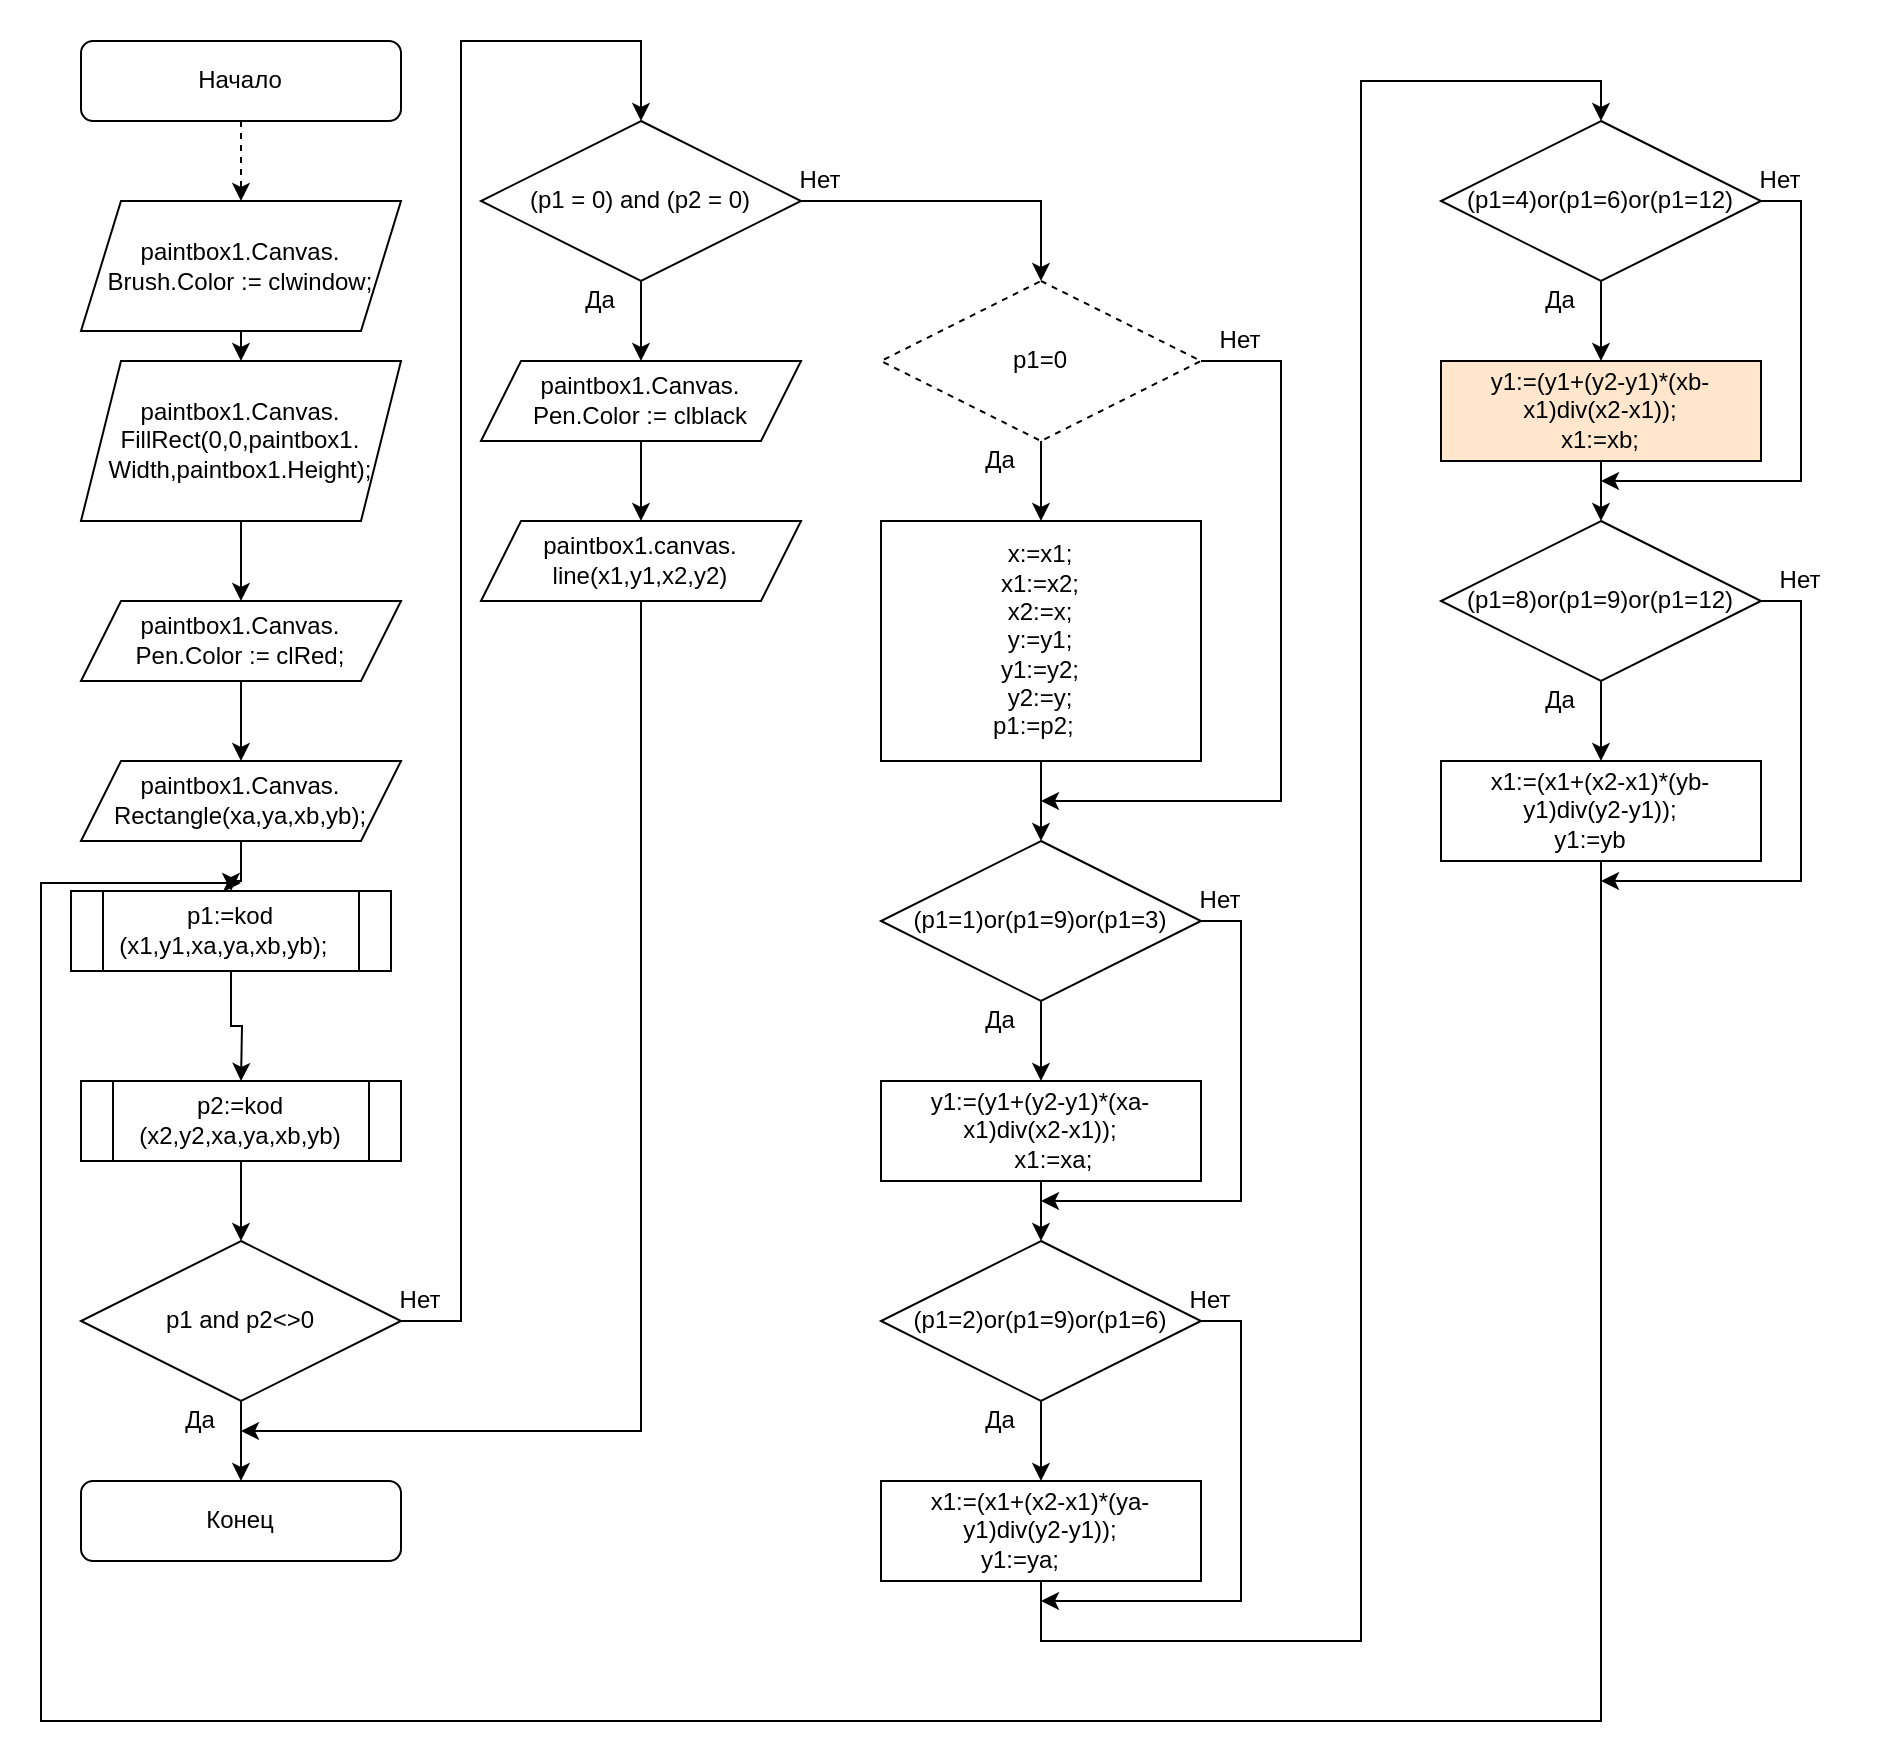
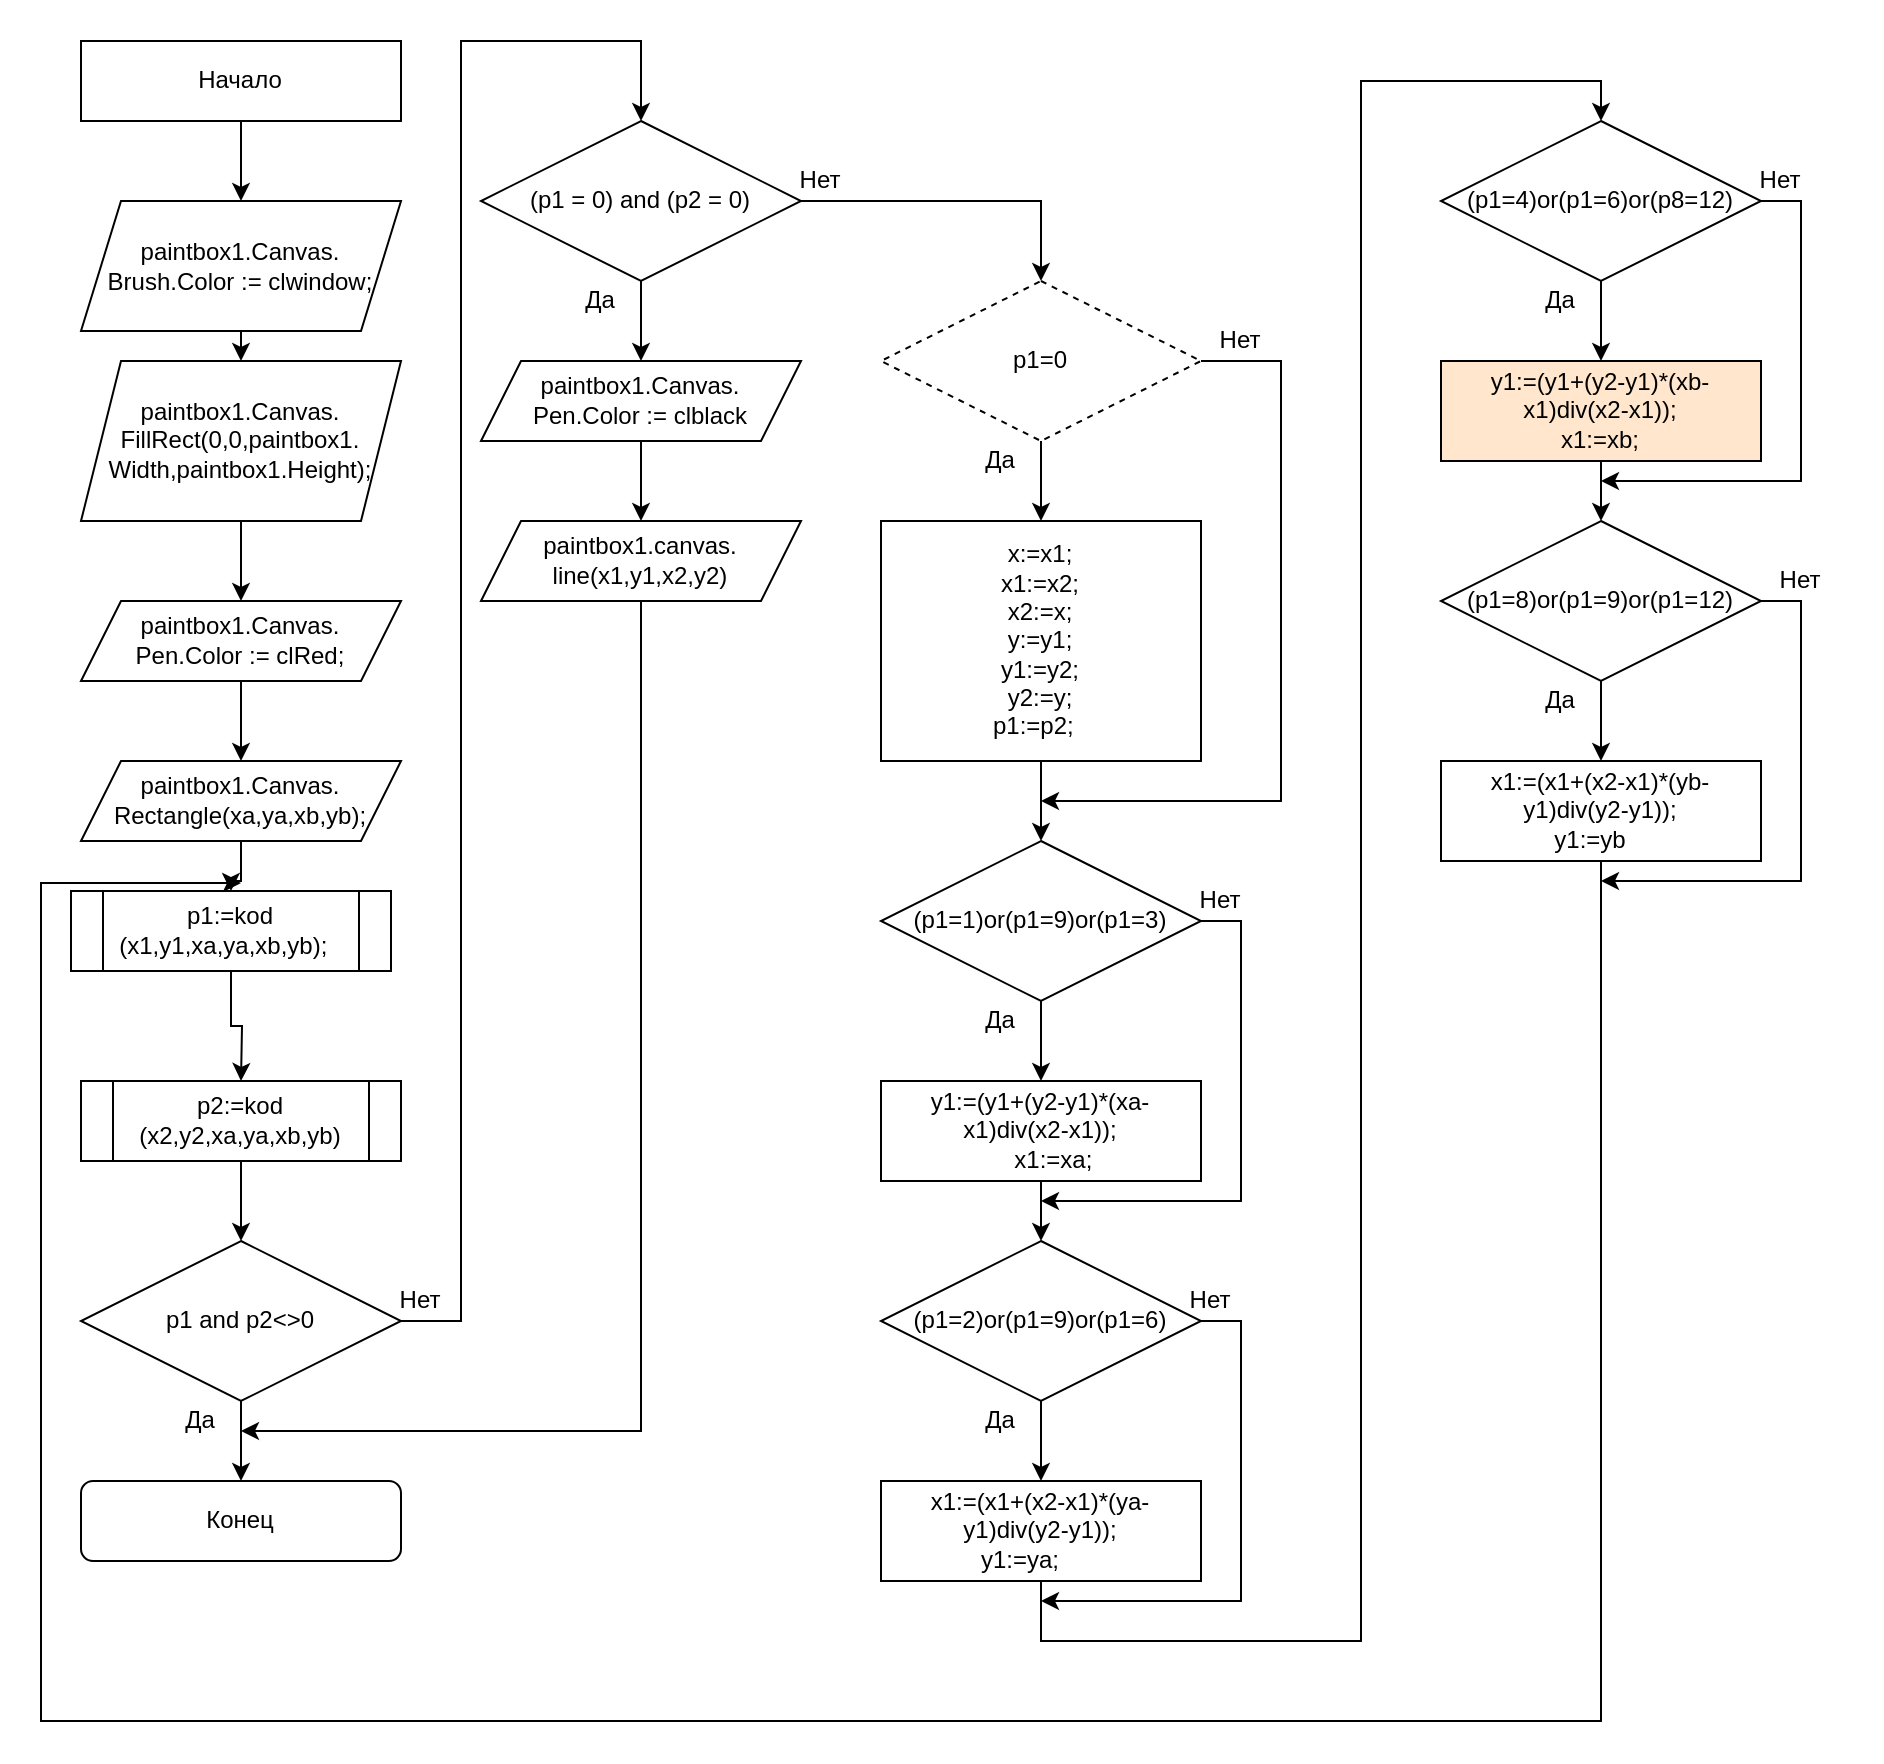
- <mxCell id="3" value="Начало" style="rounded=1;whiteSpace=wrap;html=1;" vertex="1" parent="1"><mxGeometry x="40" y="20" width="160" height="40" as="geometry" /></mxCell>
+ <mxCell id="3" value="Начало" style="whiteSpace=wrap;html=1;rounded=0;" vertex="1" parent="1"><mxGeometry x="40" y="20" width="160" height="40" as="geometry" /></mxCell>
- <mxCell id="2" style="edgeStyle=orthogonalEdgeStyle;rounded=0;orthogonalLoop=1;jettySize=auto;html=1;exitX=0.5;exitY=1;exitDx=0;exitDy=0;dashed=1;" edge="1" parent="1" source="3" target="5"><mxGeometry relative="1" as="geometry"><mxPoint x="120" y="100" as="targetPoint" /></mxGeometry></mxCell>
+ <mxCell id="2" style="edgeStyle=orthogonalEdgeStyle;rounded=0;orthogonalLoop=1;jettySize=auto;html=1;exitX=0.5;exitY=1;exitDx=0;exitDy=0;" edge="1" parent="1" source="3" target="5"><mxGeometry relative="1" as="geometry"><mxPoint x="120" y="100" as="targetPoint" /></mxGeometry></mxCell>
- <mxCell id="52" value="(p1=4)or(p1=6)or(p1=12)" style="rhombus;whiteSpace=wrap;html=1;" vertex="1" parent="1"><mxGeometry x="720" y="60" width="160" height="80" as="geometry" /></mxCell>
+ <mxCell id="52" value="(p1=4)or(p1=6)or(p8=12)" style="rhombus;whiteSpace=wrap;html=1;" vertex="1" parent="1"><mxGeometry x="720" y="60" width="160" height="80" as="geometry" /></mxCell>
